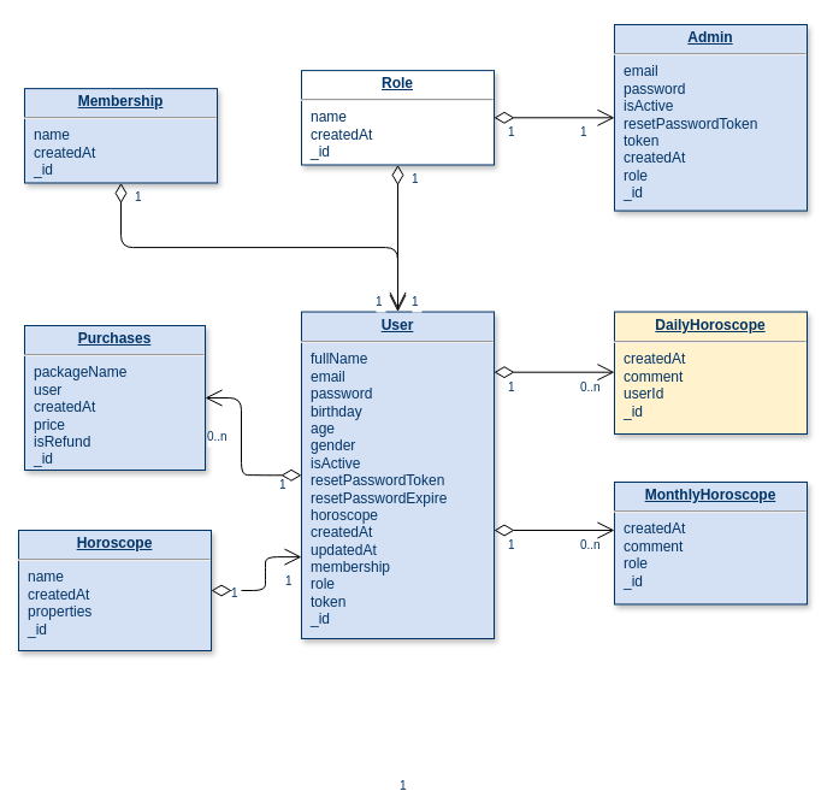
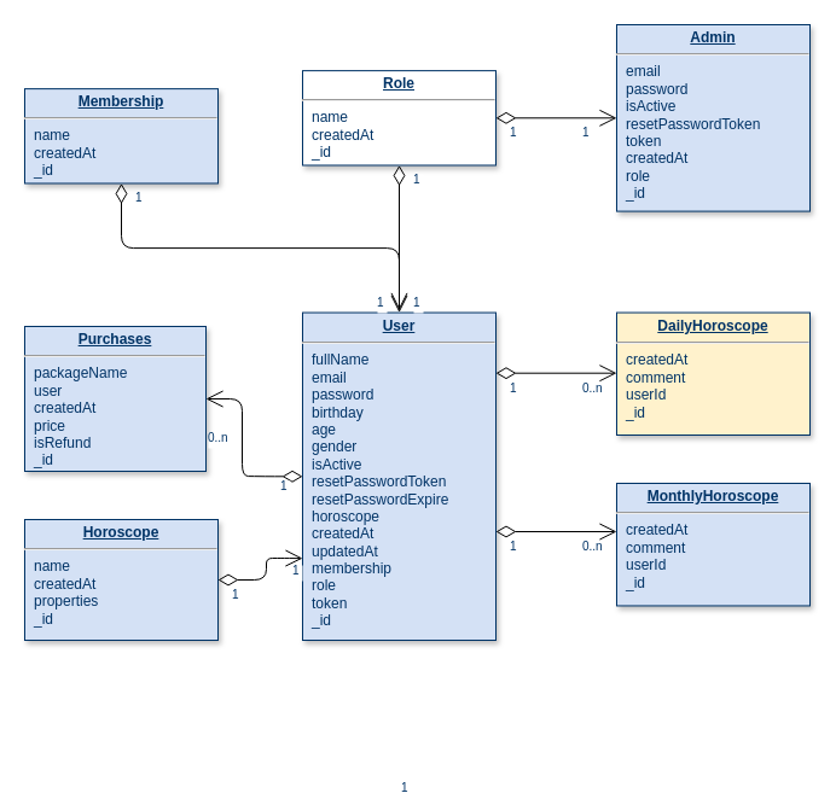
- <mxCell id="26" value="&lt;p style=&quot;margin: 0px; margin-top: 4px; text-align: center; text-decoration: underline;&quot;&gt;&lt;strong&gt;MonthlyHoroscope&lt;/strong&gt;&lt;/p&gt;&lt;hr&gt;&lt;p style=&quot;margin: 0px; margin-left: 8px;&quot;&gt;&lt;span style=&quot;background-color: initial;&quot;&gt;createdAt&lt;/span&gt;&lt;/p&gt;&lt;p style=&quot;margin: 0px; margin-left: 8px;&quot;&gt;&lt;span style=&quot;background-color: initial;&quot;&gt;comment&lt;/span&gt;&lt;/p&gt;&lt;p style=&quot;margin: 0px; margin-left: 8px;&quot;&gt;&lt;span style=&quot;background-color: initial;&quot;&gt;role&lt;/span&gt;&lt;/p&gt;&lt;p style=&quot;margin: 0px; margin-left: 8px;&quot;&gt;&lt;span style=&quot;background-color: initial;&quot;&gt;_id&lt;/span&gt;&lt;br&gt;&lt;/p&gt;&lt;p style=&quot;margin: 0px; margin-left: 8px;&quot;&gt;&lt;br&gt;&lt;/p&gt;" style="verticalAlign=top;align=left;overflow=fill;fontSize=12;fontFamily=Helvetica;html=1;strokeColor=#003366;shadow=1;fillColor=#D4E1F5;fontColor=#003366" parent="1" vertex="1"><mxGeometry x="510" y="400" width="160" height="101.45" as="geometry" /></mxCell>
+ <mxCell id="26" value="&lt;p style=&quot;margin: 0px; margin-top: 4px; text-align: center; text-decoration: underline;&quot;&gt;&lt;strong&gt;MonthlyHoroscope&lt;/strong&gt;&lt;/p&gt;&lt;hr&gt;&lt;p style=&quot;margin: 0px; margin-left: 8px;&quot;&gt;&lt;span style=&quot;background-color: initial;&quot;&gt;createdAt&lt;/span&gt;&lt;/p&gt;&lt;p style=&quot;margin: 0px; margin-left: 8px;&quot;&gt;&lt;span style=&quot;background-color: initial;&quot;&gt;comment&lt;/span&gt;&lt;/p&gt;&lt;p style=&quot;margin: 0px; margin-left: 8px;&quot;&gt;&lt;span style=&quot;background-color: initial;&quot;&gt;userId&lt;/span&gt;&lt;/p&gt;&lt;p style=&quot;margin: 0px; margin-left: 8px;&quot;&gt;&lt;span style=&quot;background-color: initial;&quot;&gt;_id&lt;/span&gt;&lt;br&gt;&lt;/p&gt;&lt;p style=&quot;margin: 0px; margin-left: 8px;&quot;&gt;&lt;br&gt;&lt;/p&gt;" style="verticalAlign=top;align=left;overflow=fill;fontSize=12;fontFamily=Helvetica;html=1;strokeColor=#003366;shadow=1;fillColor=#D4E1F5;fontColor=#003366" parent="1" vertex="1"><mxGeometry x="510" y="400" width="160" height="101.45" as="geometry" /></mxCell>
- <mxCell id="15" value="&lt;p style=&quot;margin: 0px; margin-top: 4px; text-align: center; text-decoration: underline;&quot;&gt;&lt;strong&gt;Horoscope&lt;/strong&gt;&lt;/p&gt;&lt;hr&gt;&lt;p style=&quot;margin: 0px; margin-left: 8px;&quot;&gt;name&lt;/p&gt;&lt;p style=&quot;margin: 0px; margin-left: 8px;&quot;&gt;createdAt&lt;/p&gt;&lt;p style=&quot;margin: 0px; margin-left: 8px;&quot;&gt;properties&lt;/p&gt;&lt;p style=&quot;margin: 0px; margin-left: 8px;&quot;&gt;_id&lt;/p&gt;" style="verticalAlign=top;align=left;overflow=fill;fontSize=12;fontFamily=Helvetica;html=1;strokeColor=#003366;shadow=1;fillColor=#D4E1F5;fontColor=#003366" parent="1" vertex="1"><mxGeometry x="15" y="440" width="160" height="100" as="geometry" /></mxCell>
+ <mxCell id="15" value="&lt;p style=&quot;margin: 0px; margin-top: 4px; text-align: center; text-decoration: underline;&quot;&gt;&lt;strong&gt;Horoscope&lt;/strong&gt;&lt;/p&gt;&lt;hr&gt;&lt;p style=&quot;margin: 0px; margin-left: 8px;&quot;&gt;name&lt;/p&gt;&lt;p style=&quot;margin: 0px; margin-left: 8px;&quot;&gt;createdAt&lt;/p&gt;&lt;p style=&quot;margin: 0px; margin-left: 8px;&quot;&gt;properties&lt;/p&gt;&lt;p style=&quot;margin: 0px; margin-left: 8px;&quot;&gt;_id&lt;/p&gt;" style="verticalAlign=top;align=left;overflow=fill;fontSize=12;fontFamily=Helvetica;html=1;strokeColor=#003366;shadow=1;fillColor=#D4E1F5;fontColor=#003366" parent="1" vertex="1"><mxGeometry x="20" y="430" width="160" height="100" as="geometry" /></mxCell>
